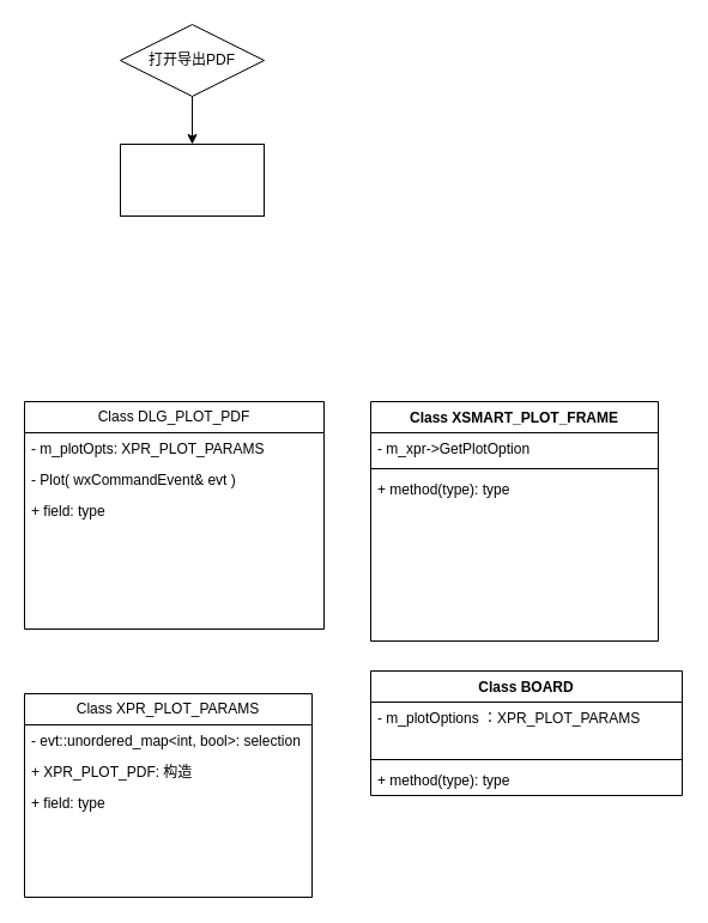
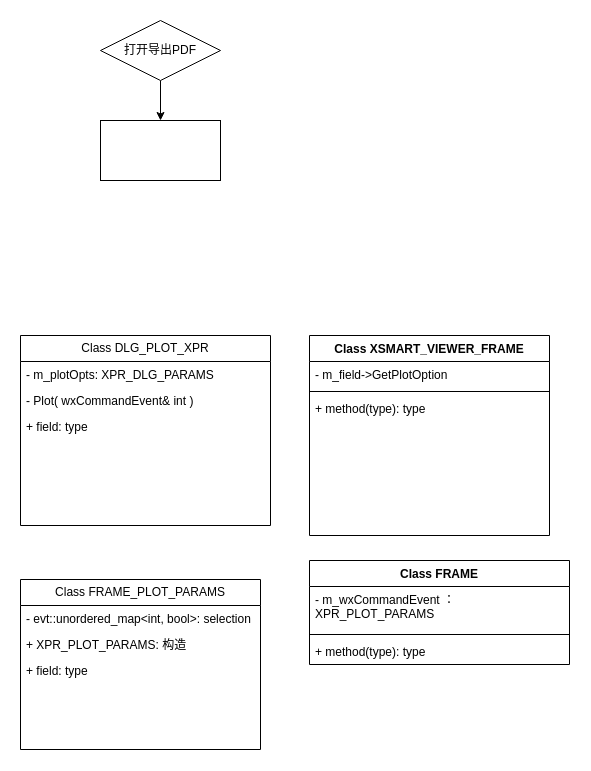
- <mxCell id="5" value="Class DLG_PLOT_PDF" style="swimlane;fontStyle=0;childLayout=stackLayout;horizontal=1;startSize=26;fillColor=none;horizontalStack=0;resizeParent=1;resizeParentMax=0;resizeLast=0;collapsible=1;marginBottom=0;whiteSpace=wrap;html=1;" vertex="1" parent="1"><mxGeometry x="20" y="335" width="250" height="190" as="geometry" /></mxCell>
+ <mxCell id="5" value="Class DLG_PLOT_XPR" style="swimlane;fontStyle=0;childLayout=stackLayout;horizontal=1;startSize=26;fillColor=none;horizontalStack=0;resizeParent=1;resizeParentMax=0;resizeLast=0;collapsible=1;marginBottom=0;whiteSpace=wrap;html=1;" vertex="1" parent="1"><mxGeometry x="20" y="335" width="250" height="190" as="geometry" /></mxCell>
- <mxCell id="9" value="Class XSMART_PLOT_FRAME" style="swimlane;fontStyle=1;align=center;verticalAlign=top;childLayout=stackLayout;horizontal=1;startSize=26;horizontalStack=0;resizeParent=1;resizeParentMax=0;resizeLast=0;collapsible=1;marginBottom=0;whiteSpace=wrap;html=1;" vertex="1" parent="1"><mxGeometry x="309" y="335" width="240" height="200" as="geometry" /></mxCell>
+ <mxCell id="9" value="Class XSMART_VIEWER_FRAME" style="swimlane;fontStyle=1;align=center;verticalAlign=top;childLayout=stackLayout;horizontal=1;startSize=26;horizontalStack=0;resizeParent=1;resizeParentMax=0;resizeLast=0;collapsible=1;marginBottom=0;whiteSpace=wrap;html=1;" vertex="1" parent="1"><mxGeometry x="309" y="335" width="240" height="200" as="geometry" /></mxCell>
- <mxCell id="6" value="- m_plotOpts: XPR_PLOT_PARAMS" style="text;strokeColor=none;fillColor=none;align=left;verticalAlign=top;spacingLeft=4;spacingRight=4;overflow=hidden;rotatable=0;points=[[0,0.5],[1,0.5]];portConstraint=eastwest;whiteSpace=wrap;html=1;" vertex="1" parent="5"><mxGeometry y="26" width="250" height="26" as="geometry" /></mxCell>
+ <mxCell id="6" value="- m_plotOpts: XPR_DLG_PARAMS" style="text;strokeColor=none;fillColor=none;align=left;verticalAlign=top;spacingLeft=4;spacingRight=4;overflow=hidden;rotatable=0;points=[[0,0.5],[1,0.5]];portConstraint=eastwest;whiteSpace=wrap;html=1;" vertex="1" parent="5"><mxGeometry y="26" width="250" height="26" as="geometry" /></mxCell>
- <mxCell id="10" value="- m_xpr-&amp;gt;GetPlotOption&lt;div&gt;&lt;br/&gt;&lt;/div&gt;" style="text;strokeColor=none;fillColor=none;align=left;verticalAlign=top;spacingLeft=4;spacingRight=4;overflow=hidden;rotatable=0;points=[[0,0.5],[1,0.5]];portConstraint=eastwest;whiteSpace=wrap;html=1;" vertex="1" parent="9"><mxGeometry y="26" width="240" height="26" as="geometry" /></mxCell>
+ <mxCell id="10" value="- m_field-&amp;gt;GetPlotOption&lt;div&gt;&lt;br/&gt;&lt;/div&gt;" style="text;strokeColor=none;fillColor=none;align=left;verticalAlign=top;spacingLeft=4;spacingRight=4;overflow=hidden;rotatable=0;points=[[0,0.5],[1,0.5]];portConstraint=eastwest;whiteSpace=wrap;html=1;" vertex="1" parent="9"><mxGeometry y="26" width="240" height="26" as="geometry" /></mxCell>
- <mxCell id="7" value="- Plot( wxCommandEvent&amp;amp; evt )" style="text;strokeColor=none;fillColor=none;align=left;verticalAlign=top;spacingLeft=4;spacingRight=4;overflow=hidden;rotatable=0;points=[[0,0.5],[1,0.5]];portConstraint=eastwest;whiteSpace=wrap;html=1;" vertex="1" parent="5"><mxGeometry y="52" width="250" height="26" as="geometry" /></mxCell>
+ <mxCell id="7" value="- Plot( wxCommandEvent&amp;amp; int )" style="text;strokeColor=none;fillColor=none;align=left;verticalAlign=top;spacingLeft=4;spacingRight=4;overflow=hidden;rotatable=0;points=[[0,0.5],[1,0.5]];portConstraint=eastwest;whiteSpace=wrap;html=1;" vertex="1" parent="5"><mxGeometry y="52" width="250" height="26" as="geometry" /></mxCell>
- <mxCell id="13" value="Class BOARD&lt;div&gt;&lt;br/&gt;&lt;/div&gt;" style="swimlane;fontStyle=1;align=center;verticalAlign=top;childLayout=stackLayout;horizontal=1;startSize=26;horizontalStack=0;resizeParent=1;resizeParentMax=0;resizeLast=0;collapsible=1;marginBottom=0;whiteSpace=wrap;html=1;" vertex="1" parent="1"><mxGeometry x="309" y="560" width="260" height="104" as="geometry" /></mxCell>
+ <mxCell id="13" value="Class FRAME&lt;div&gt;&lt;br/&gt;&lt;/div&gt;" style="swimlane;fontStyle=1;align=center;verticalAlign=top;childLayout=stackLayout;horizontal=1;startSize=26;horizontalStack=0;resizeParent=1;resizeParentMax=0;resizeLast=0;collapsible=1;marginBottom=0;whiteSpace=wrap;html=1;" vertex="1" parent="1"><mxGeometry x="309" y="560" width="260" height="104" as="geometry" /></mxCell>
- <mxCell id="17" value="Class XPR_PLOT_PARAMS" style="swimlane;fontStyle=0;childLayout=stackLayout;horizontal=1;startSize=26;fillColor=none;horizontalStack=0;resizeParent=1;resizeParentMax=0;resizeLast=0;collapsible=1;marginBottom=0;whiteSpace=wrap;html=1;" vertex="1" parent="1"><mxGeometry x="20" y="579" width="240" height="170" as="geometry" /></mxCell>
+ <mxCell id="17" value="Class FRAME_PLOT_PARAMS" style="swimlane;fontStyle=0;childLayout=stackLayout;horizontal=1;startSize=26;fillColor=none;horizontalStack=0;resizeParent=1;resizeParentMax=0;resizeLast=0;collapsible=1;marginBottom=0;whiteSpace=wrap;html=1;" vertex="1" parent="1"><mxGeometry x="20" y="579" width="240" height="170" as="geometry" /></mxCell>
- <mxCell id="14" value="- m_plotOptions ：XPR_PLOT_PARAMS" style="text;strokeColor=none;fillColor=none;align=left;verticalAlign=top;spacingLeft=4;spacingRight=4;overflow=hidden;rotatable=0;points=[[0,0.5],[1,0.5]];portConstraint=eastwest;whiteSpace=wrap;html=1;" vertex="1" parent="13"><mxGeometry y="26" width="260" height="44" as="geometry" /></mxCell>
+ <mxCell id="14" value="- m_wxCommandEvent ：XPR_PLOT_PARAMS" style="text;strokeColor=none;fillColor=none;align=left;verticalAlign=top;spacingLeft=4;spacingRight=4;overflow=hidden;rotatable=0;points=[[0,0.5],[1,0.5]];portConstraint=eastwest;whiteSpace=wrap;html=1;" vertex="1" parent="13"><mxGeometry y="26" width="260" height="44" as="geometry" /></mxCell>
- <mxCell id="19" value="+ XPR_PLOT_PDF: 构造" style="text;strokeColor=none;fillColor=none;align=left;verticalAlign=top;spacingLeft=4;spacingRight=4;overflow=hidden;rotatable=0;points=[[0,0.5],[1,0.5]];portConstraint=eastwest;whiteSpace=wrap;html=1;" vertex="1" parent="17"><mxGeometry y="52" width="240" height="26" as="geometry" /></mxCell>
+ <mxCell id="19" value="+ XPR_PLOT_PARAMS: 构造" style="text;strokeColor=none;fillColor=none;align=left;verticalAlign=top;spacingLeft=4;spacingRight=4;overflow=hidden;rotatable=0;points=[[0,0.5],[1,0.5]];portConstraint=eastwest;whiteSpace=wrap;html=1;" vertex="1" parent="17"><mxGeometry y="52" width="240" height="26" as="geometry" /></mxCell>
